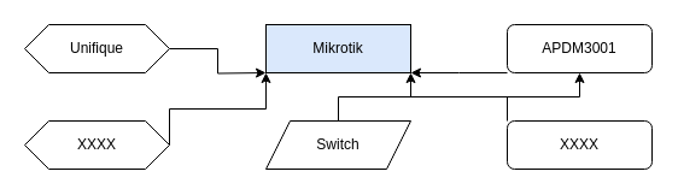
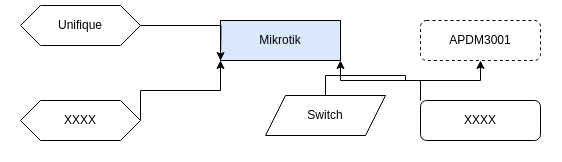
- <mxCell id="6" value="Unifique" style="shape=hexagon;perimeter=hexagonPerimeter2;whiteSpace=wrap;html=1;fixedSize=1;" vertex="1" parent="1"><mxGeometry x="20" y="20" width="120" height="40" as="geometry" /></mxCell>
+ <mxCell id="6" value="Unifique" style="shape=hexagon;perimeter=hexagonPerimeter2;whiteSpace=wrap;html=1;fixedSize=1;" vertex="1" parent="1"><mxGeometry x="20" y="5" width="120" height="40" as="geometry" /></mxCell>
- <mxCell id="4" value="APDM3001" style="rounded=1;whiteSpace=wrap;html=1;" vertex="1" parent="1"><mxGeometry x="420" y="20" width="120" height="40" as="geometry" /></mxCell>
+ <mxCell id="4" value="APDM3001" style="rounded=1;whiteSpace=wrap;html=1;dashed=1;" vertex="1" parent="1"><mxGeometry x="420" y="20" width="120" height="40" as="geometry" /></mxCell>
- <mxCell id="3" style="edgeStyle=orthogonalEdgeStyle;rounded=0;orthogonalLoop=1;jettySize=auto;html=1;exitX=0;exitY=1;exitDx=0;exitDy=0;entryX=1;entryY=1;entryDx=0;entryDy=0;" edge="1" parent="1" source="4" target="2"><mxGeometry relative="1" as="geometry"><Array as="points"><mxPoint x="380" y="60" /><mxPoint x="380" y="60" /></Array></mxGeometry></mxCell>
- <mxCell id="10" value="Switch" style="shape=parallelogram;perimeter=parallelogramPerimeter;whiteSpace=wrap;html=1;fixedSize=1;" vertex="1" parent="1"><mxGeometry x="220" y="100" width="120" height="40" as="geometry" /></mxCell>
+ <mxCell id="10" value="Switch" style="shape=parallelogram;perimeter=parallelogramPerimeter;whiteSpace=wrap;html=1;fixedSize=1;" vertex="1" parent="1"><mxGeometry x="265" y="95" width="120" height="40" as="geometry" /></mxCell>
